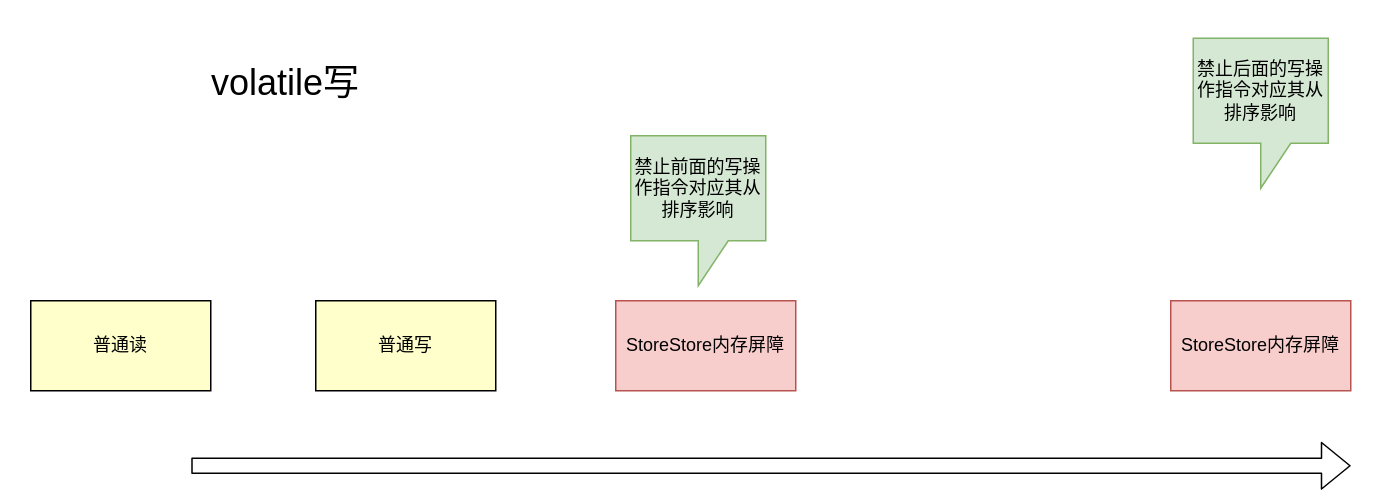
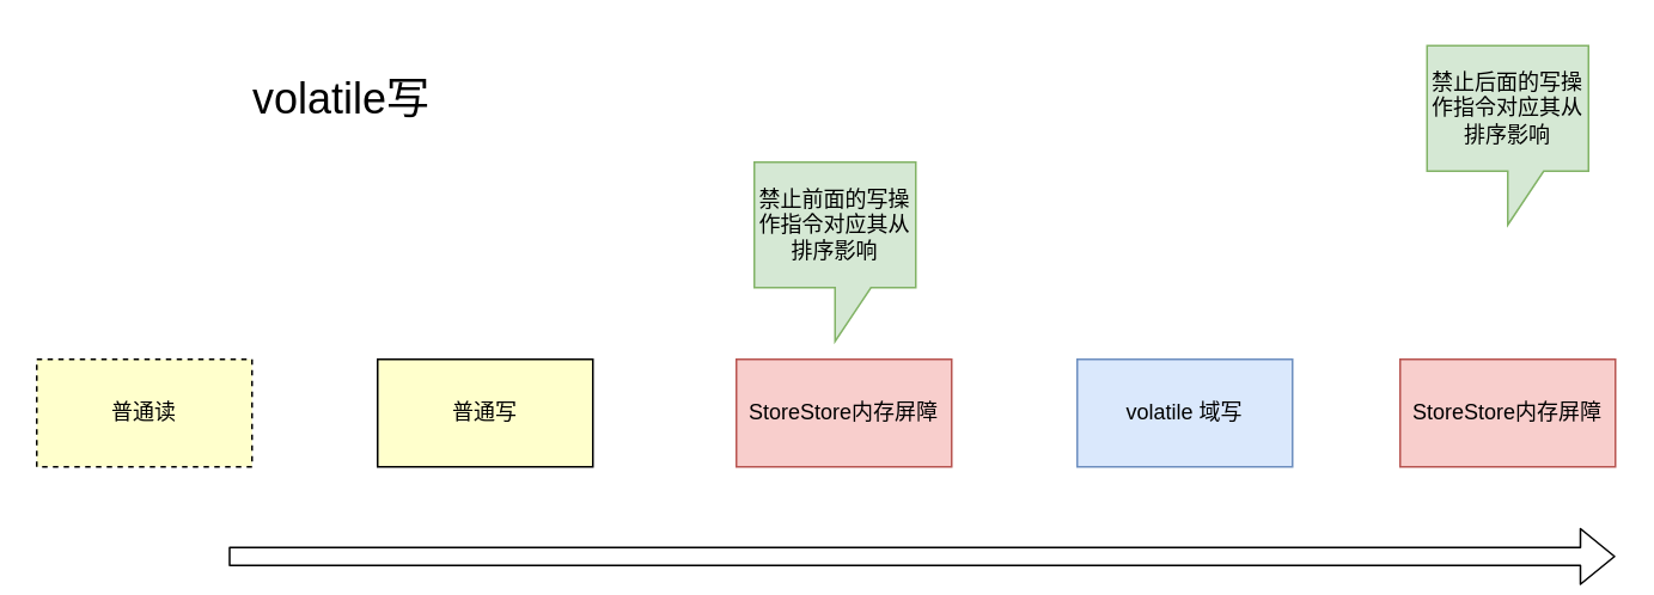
- <mxCell id="2" value="普通读" style="rounded=0;whiteSpace=wrap;html=1;fillColor=#FFFFCC;" parent="1" vertex="1"><mxGeometry x="20" y="200" width="120" height="60" as="geometry" /></mxCell>
+ <mxCell id="2" value="普通读" style="rounded=0;whiteSpace=wrap;html=1;fillColor=#FFFFCC;dashed=1;" parent="1" vertex="1"><mxGeometry x="20" y="200" width="120" height="60" as="geometry" /></mxCell>
+ <mxCell id="5" value="volatile 域写" style="rounded=0;whiteSpace=wrap;html=1;fillColor=#dae8fc;strokeColor=#6c8ebf;" parent="1" vertex="1"><mxGeometry x="600" y="200" width="120" height="60" as="geometry" /></mxCell>
